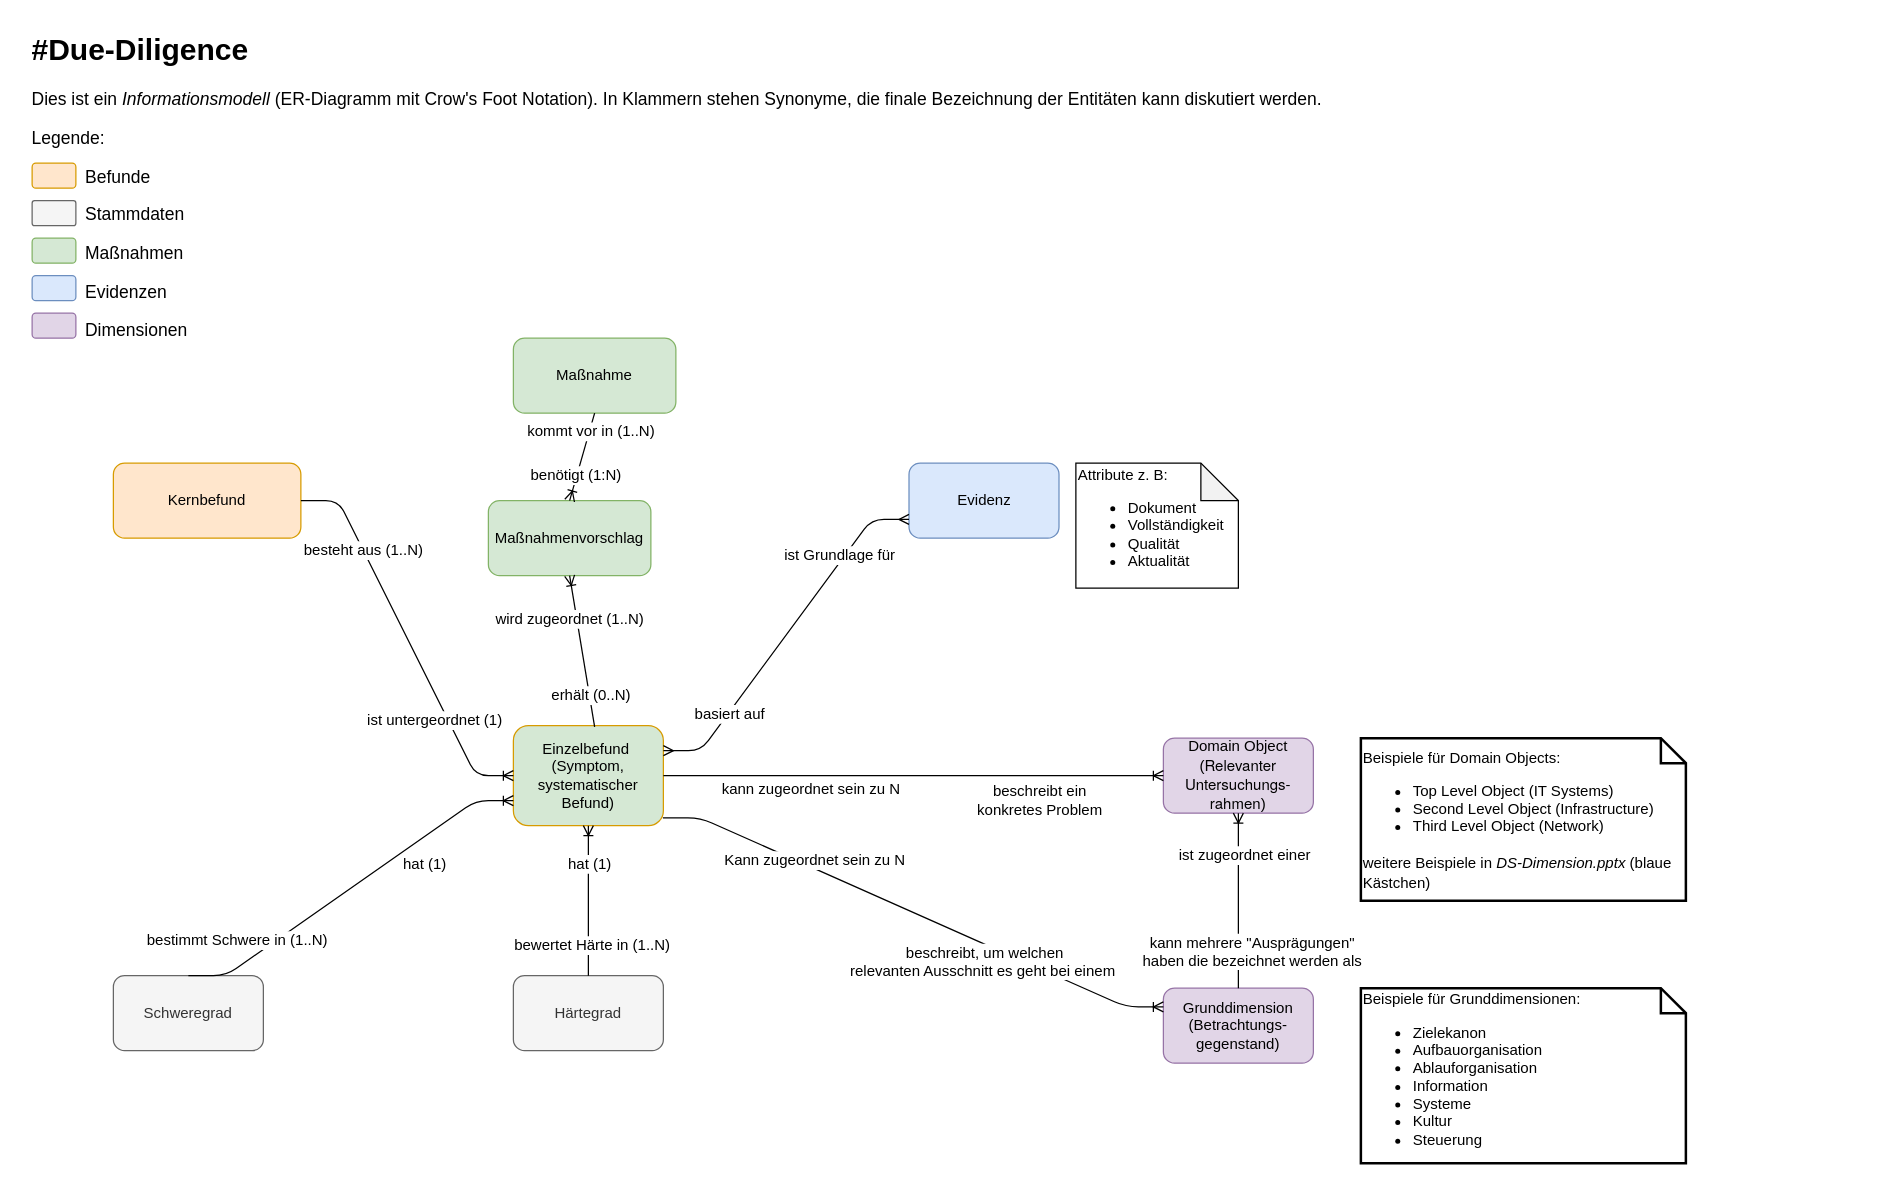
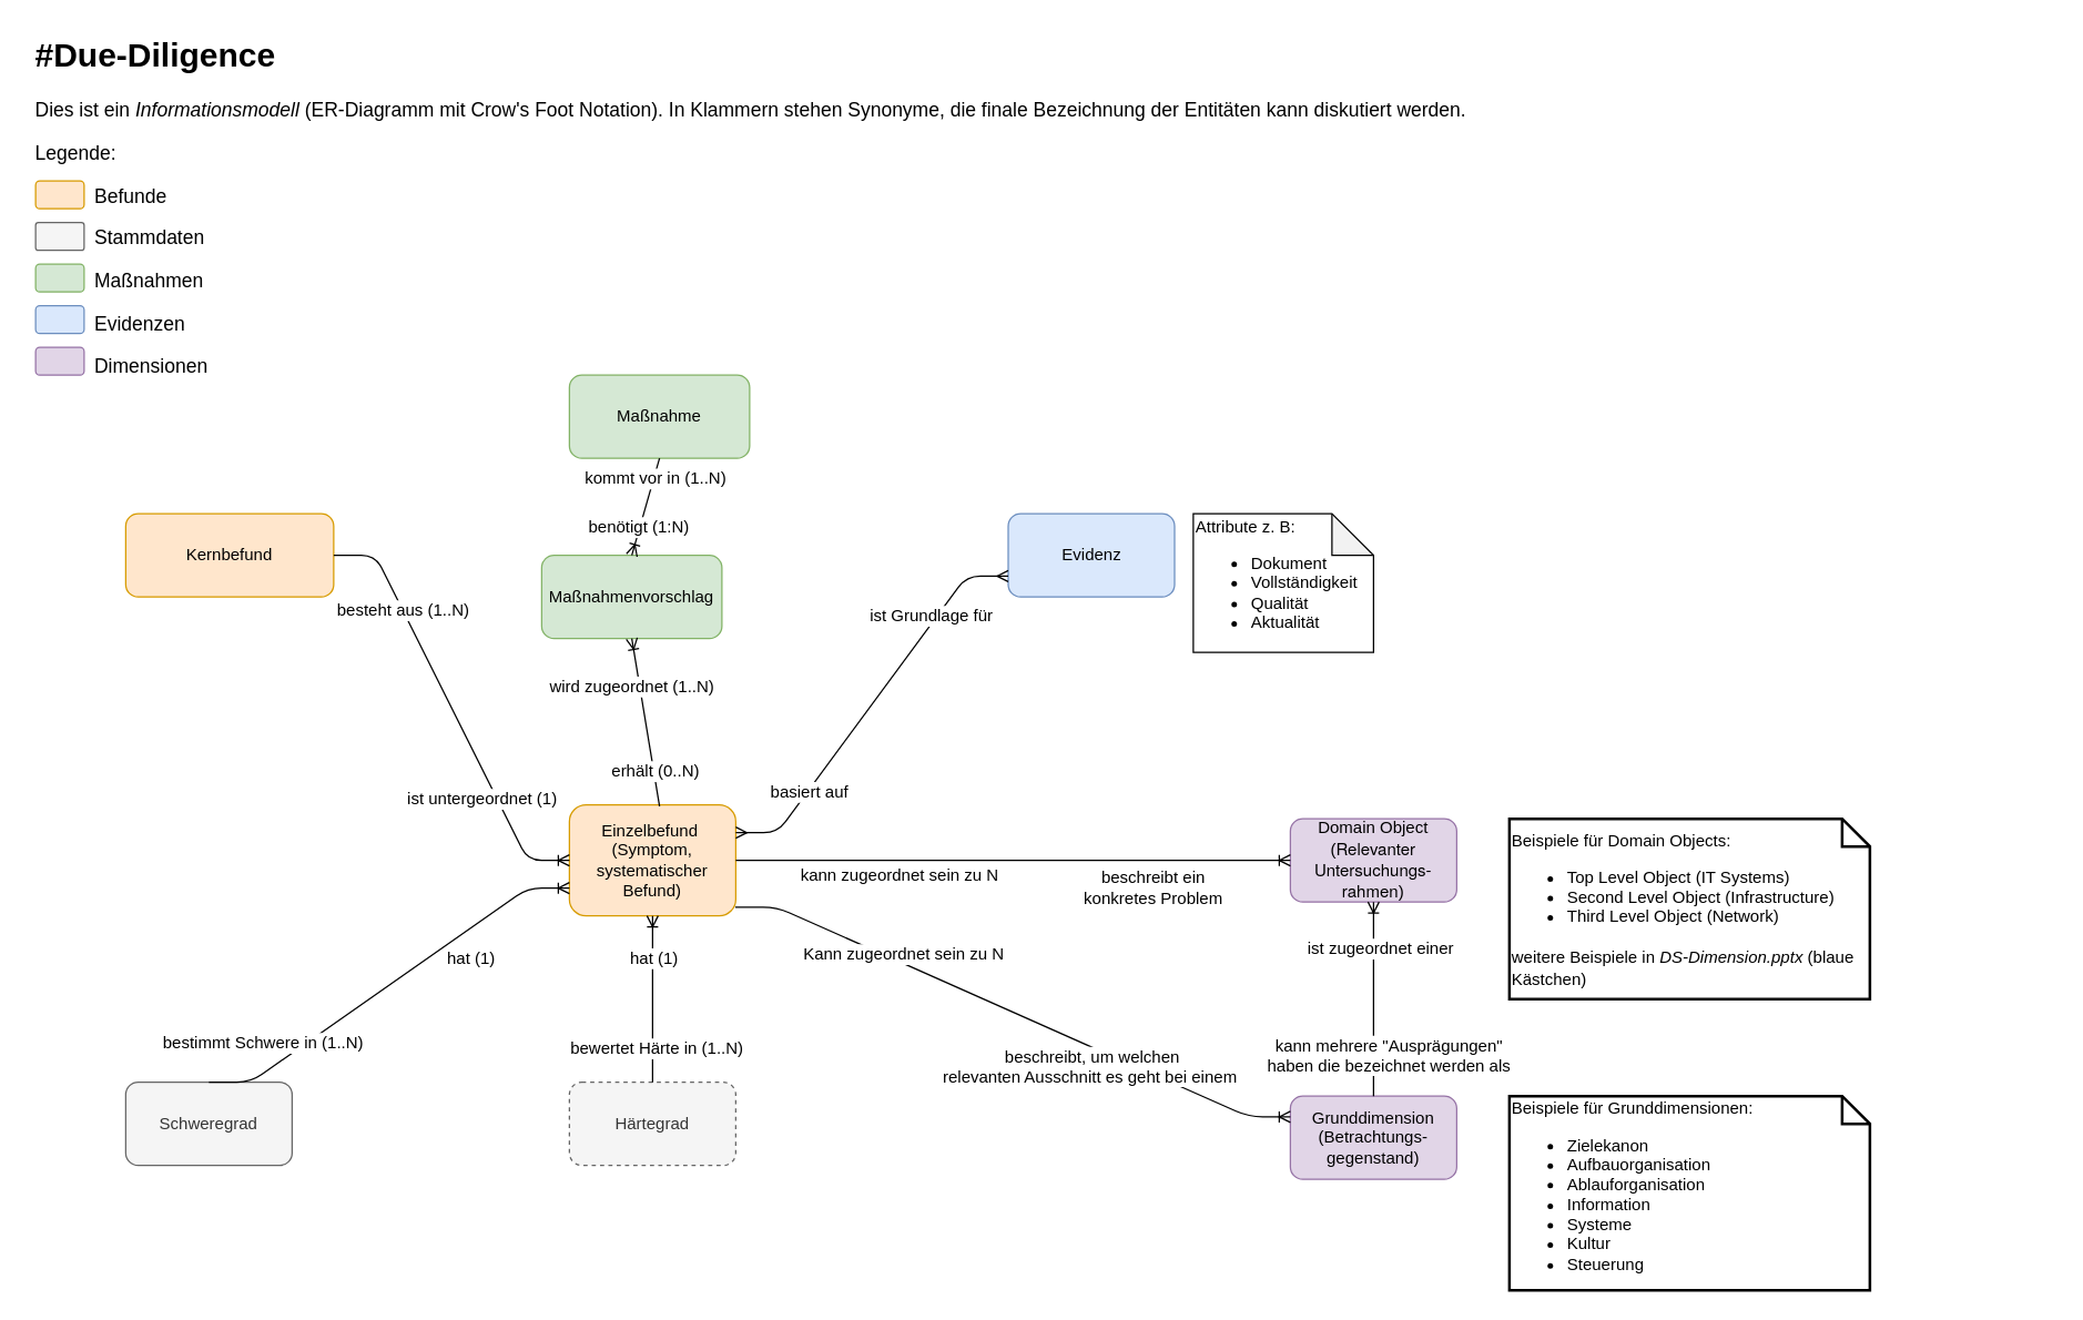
- <mxCell id="2" value="&lt;span style=&quot;white-space: normal&quot;&gt;Einzelbefund&amp;nbsp;&lt;/span&gt;&lt;br style=&quot;white-space: normal&quot;&gt;&lt;span style=&quot;white-space: normal&quot;&gt;(Symptom, systematischer Befund)&lt;/span&gt;" style="rounded=1;whiteSpace=wrap;html=1;fillColor=#d5e8d4;strokeColor=#d79b00;" parent="1" vertex="1"><mxGeometry x="410" y="580" width="120" height="80" as="geometry" /></mxCell>
+ <mxCell id="2" value="&lt;span style=&quot;white-space: normal&quot;&gt;Einzelbefund&amp;nbsp;&lt;/span&gt;&lt;br style=&quot;white-space: normal&quot;&gt;&lt;span style=&quot;white-space: normal&quot;&gt;(Symptom, systematischer Befund)&lt;/span&gt;" style="rounded=1;whiteSpace=wrap;html=1;fillColor=#ffe6cc;strokeColor=#d79b00;" parent="1" vertex="1"><mxGeometry x="410" y="580" width="120" height="80" as="geometry" /></mxCell>
- <mxCell id="13" value="Härtegrad" style="rounded=1;whiteSpace=wrap;html=1;fillColor=#f5f5f5;strokeColor=#666666;fontColor=#333333;" parent="1" vertex="1"><mxGeometry x="410" y="780" width="120" height="60" as="geometry" /></mxCell>
+ <mxCell id="13" value="Härtegrad" style="rounded=1;whiteSpace=wrap;html=1;fillColor=#f5f5f5;strokeColor=#666666;fontColor=#333333;dashed=1;" parent="1" vertex="1"><mxGeometry x="410" y="780" width="120" height="60" as="geometry" /></mxCell>
